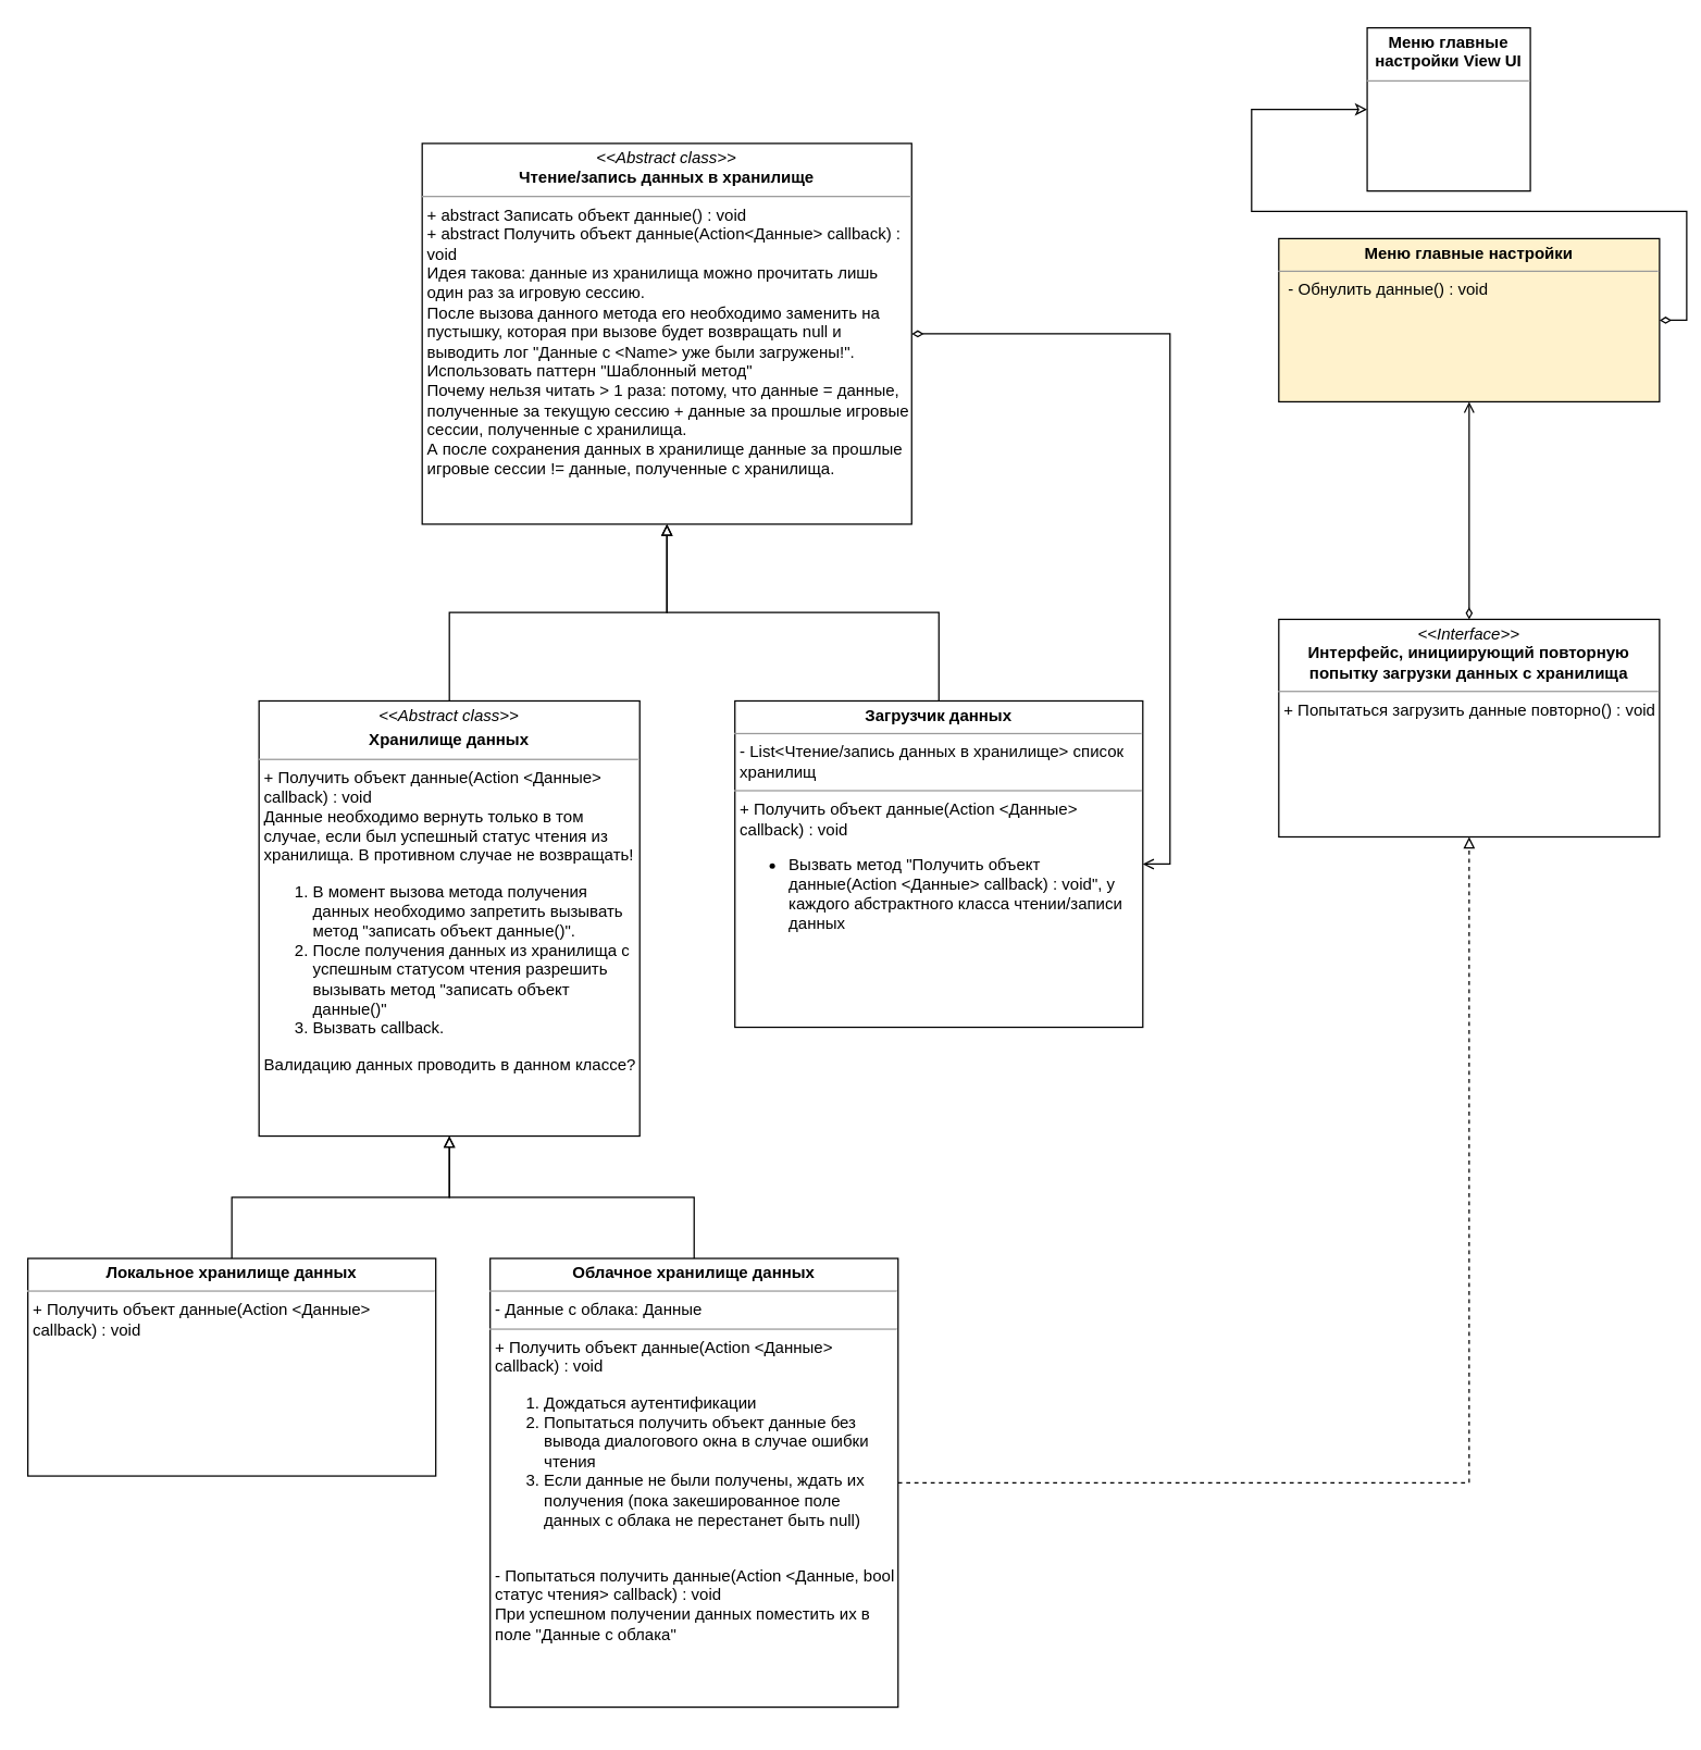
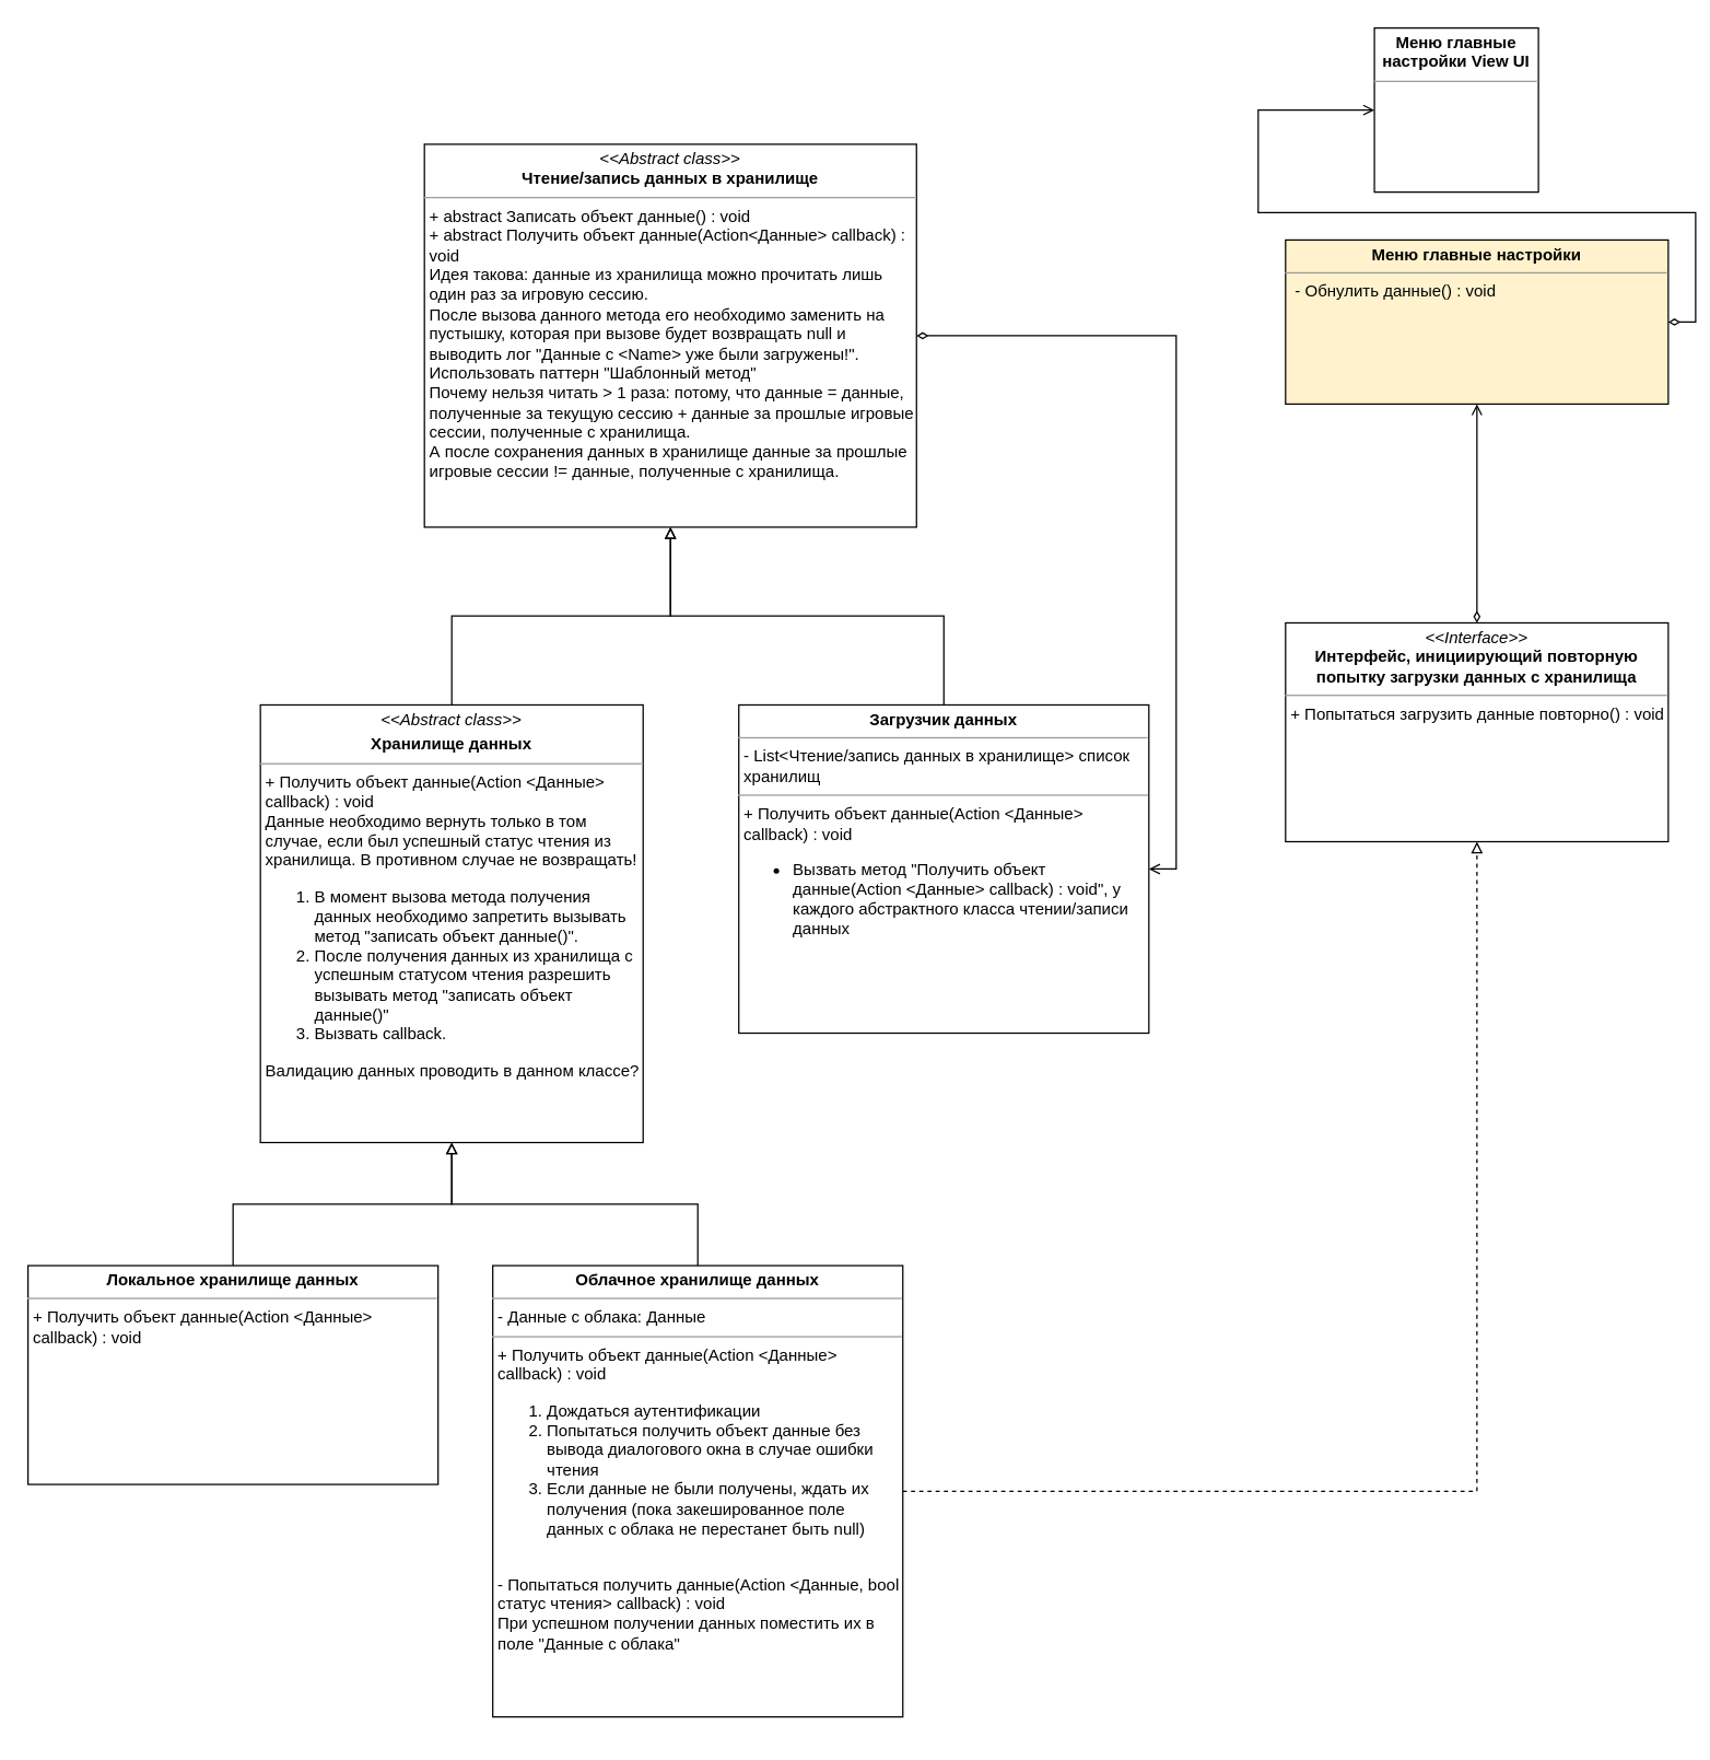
- <mxCell id="16" style="edgeStyle=orthogonalEdgeStyle;rounded=0;orthogonalLoop=1;jettySize=auto;html=1;exitX=1;exitY=0.5;exitDx=0;exitDy=0;entryX=0;entryY=0.5;entryDx=0;entryDy=0;startArrow=diamondThin;startFill=0;endArrow=classic;endFill=0;" parent="1" source="17" target="15" edge="1"><mxGeometry relative="1" as="geometry" /></mxCell>
+ <mxCell id="16" style="edgeStyle=orthogonalEdgeStyle;rounded=0;orthogonalLoop=1;jettySize=auto;html=1;exitX=1;exitY=0.5;exitDx=0;exitDy=0;entryX=0;entryY=0.5;entryDx=0;entryDy=0;startArrow=diamondThin;startFill=0;endArrow=open;endFill=0;" parent="1" source="17" target="15" edge="1"><mxGeometry relative="1" as="geometry" /></mxCell>
